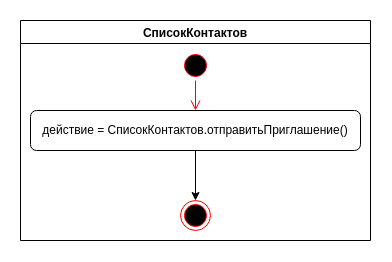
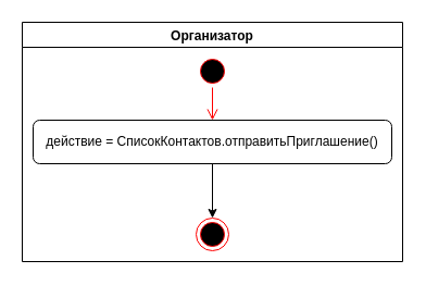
- <mxCell id="2" value="СписокКонтактов" style="swimlane;" vertex="1" parent="1"><mxGeometry x="20" y="20" width="350" height="220" as="geometry" /></mxCell>
+ <mxCell id="2" value="Организатор" style="swimlane;" vertex="1" parent="1"><mxGeometry x="20" y="20" width="350" height="220" as="geometry" /></mxCell>
